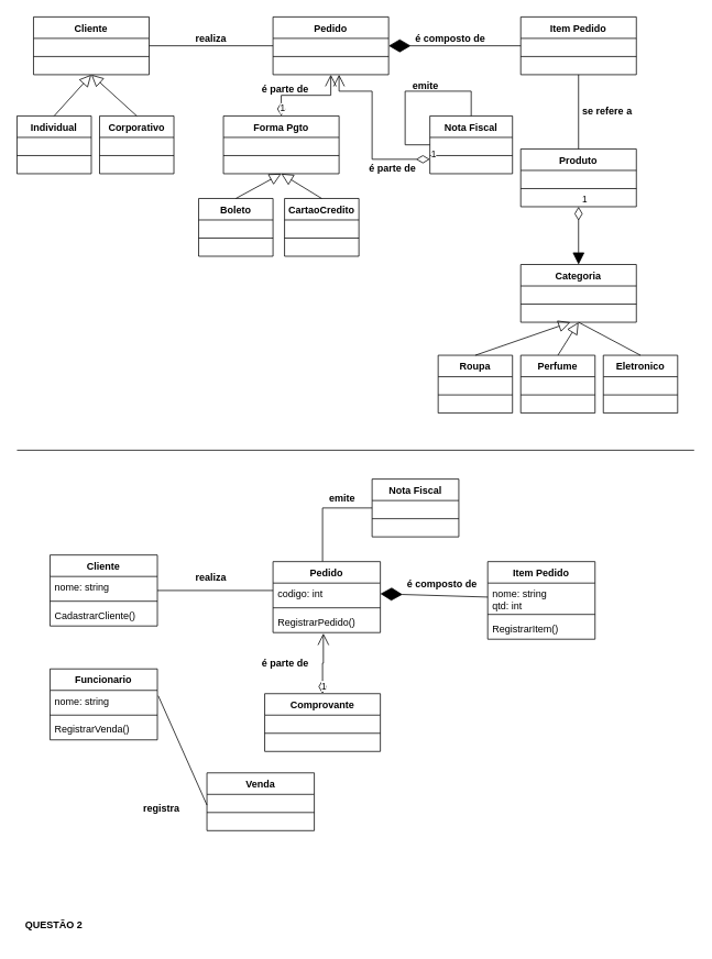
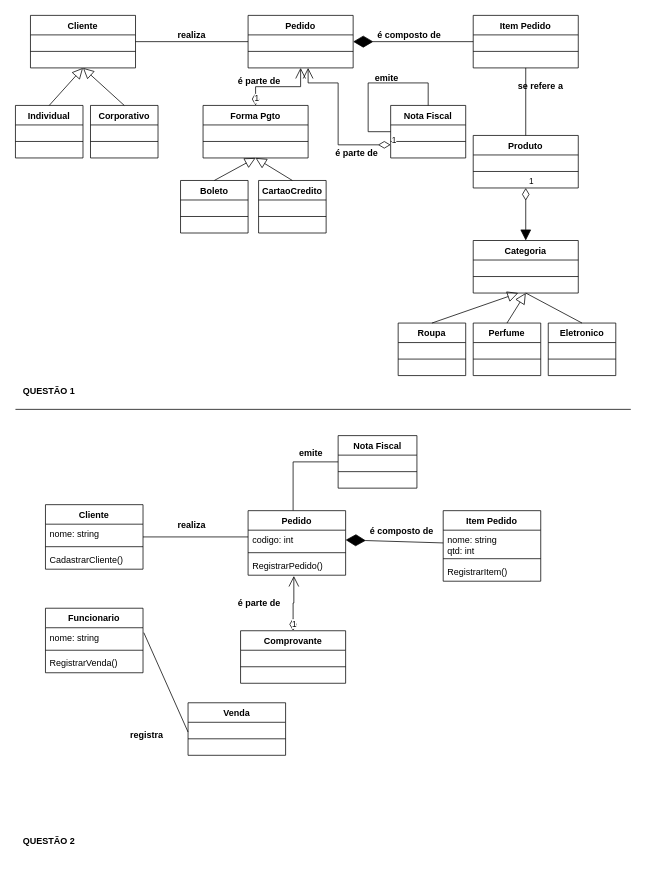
- <mxCell id="39" value="se refere a" style="text;align=center;fontStyle=1;verticalAlign=middle;spacingLeft=3;spacingRight=3;strokeColor=none;rotatable=0;points=[[0,0.5],[1,0.5]];portConstraint=eastwest;" parent="1" vertex="1"><mxGeometry x="690" y="120" width="90" height="26" as="geometry" /></mxCell>
+ <mxCell id="39" value="se refere a" style="text;align=center;fontStyle=1;verticalAlign=middle;spacingLeft=3;spacingRight=3;strokeColor=none;rotatable=0;points=[[0,0.5],[1,0.5]];portConstraint=eastwest;" parent="1" vertex="1"><mxGeometry x="675" y="100" width="90" height="26" as="geometry" /></mxCell>
+ <mxCell id="51" value="QUESTÃO 1" style="text;align=center;fontStyle=1;verticalAlign=middle;spacingLeft=3;spacingRight=3;strokeColor=none;rotatable=0;points=[[0,0.5],[1,0.5]];portConstraint=eastwest;" parent="1" vertex="1"><mxGeometry y="500" width="90" height="40" as="geometry" x="20" /></mxCell>
